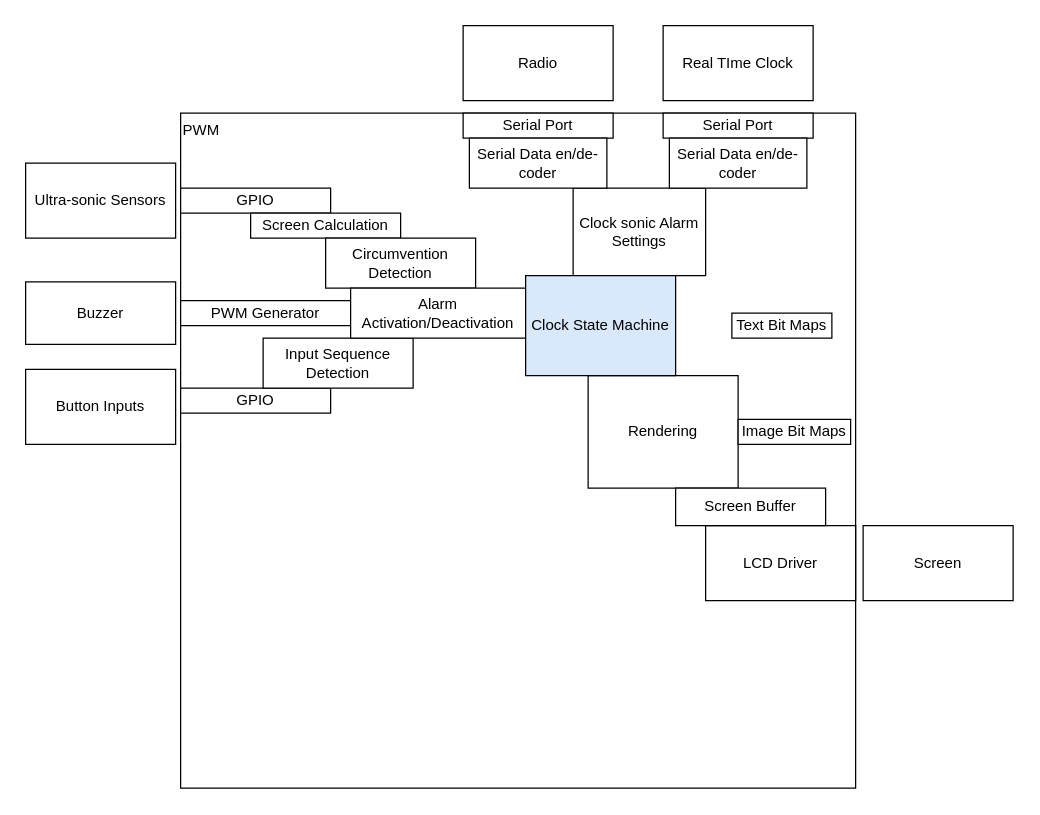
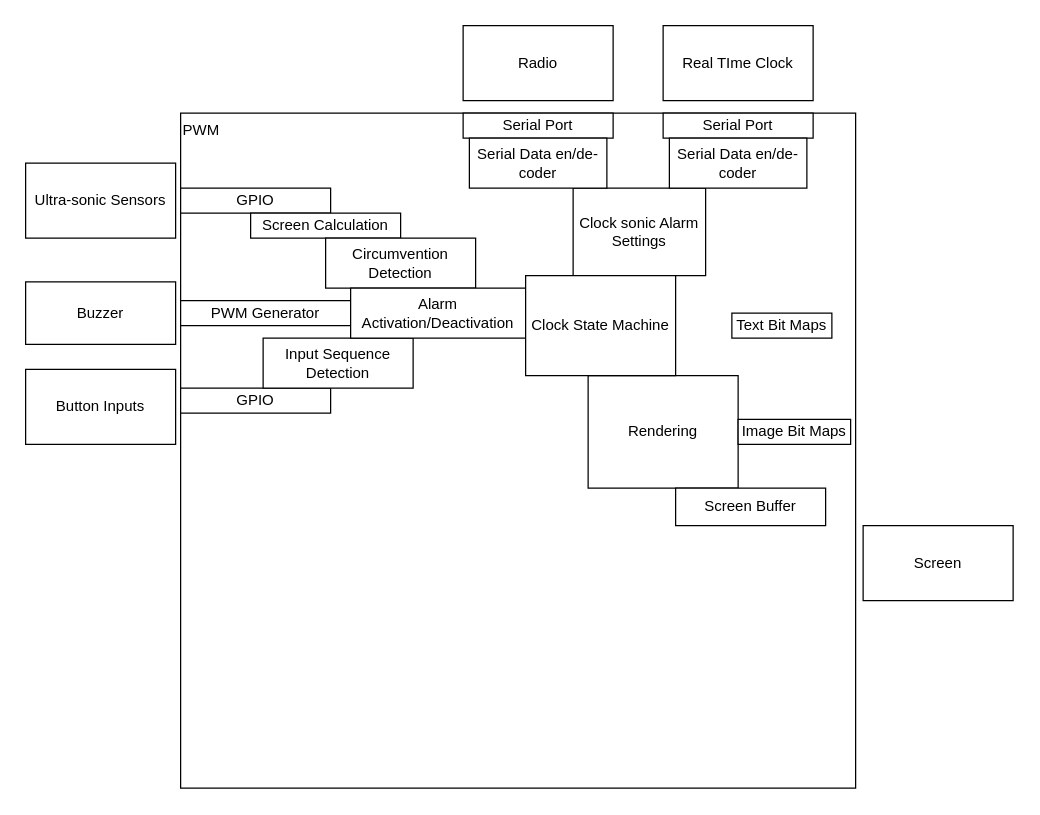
- <mxCell id="18" value="Clock State Machine" style="rounded=0;whiteSpace=wrap;html=1;fillColor=#dae8fc;" vertex="1" parent="1"><mxGeometry x="420" y="220" width="120" height="80" as="geometry" /></mxCell>
+ <mxCell id="18" value="Clock State Machine" style="rounded=0;whiteSpace=wrap;html=1;" vertex="1" parent="1"><mxGeometry x="420" y="220" width="120" height="80" as="geometry" /></mxCell>
- <mxCell id="13" value="LCD Driver" style="rounded=0;whiteSpace=wrap;html=1;" vertex="1" parent="1"><mxGeometry x="564" y="420" width="120" height="60" as="geometry" /></mxCell>
